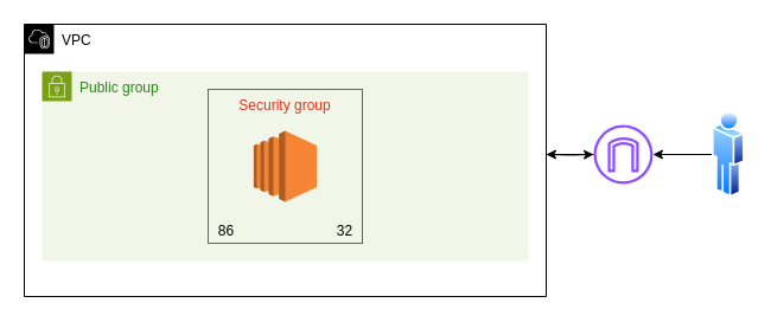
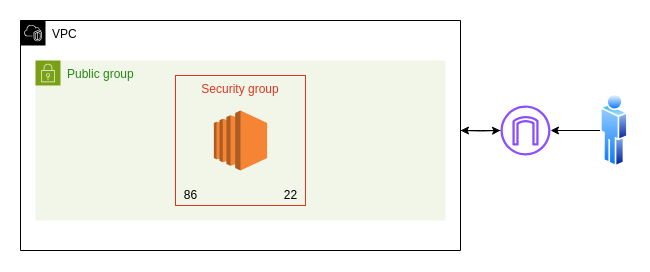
- <mxCell id="8" value="32" style="text;html=1;align=center;verticalAlign=middle;resizable=0;points=[];autosize=1;strokeColor=none;fillColor=none;" vertex="1" parent="4"><mxGeometry x="235" y="120" width="40" height="30" as="geometry" /></mxCell>
+ <mxCell id="8" value="22" style="text;html=1;align=center;verticalAlign=middle;resizable=0;points=[];autosize=1;strokeColor=none;fillColor=none;" vertex="1" parent="4"><mxGeometry x="235" y="120" width="40" height="30" as="geometry" /></mxCell>
